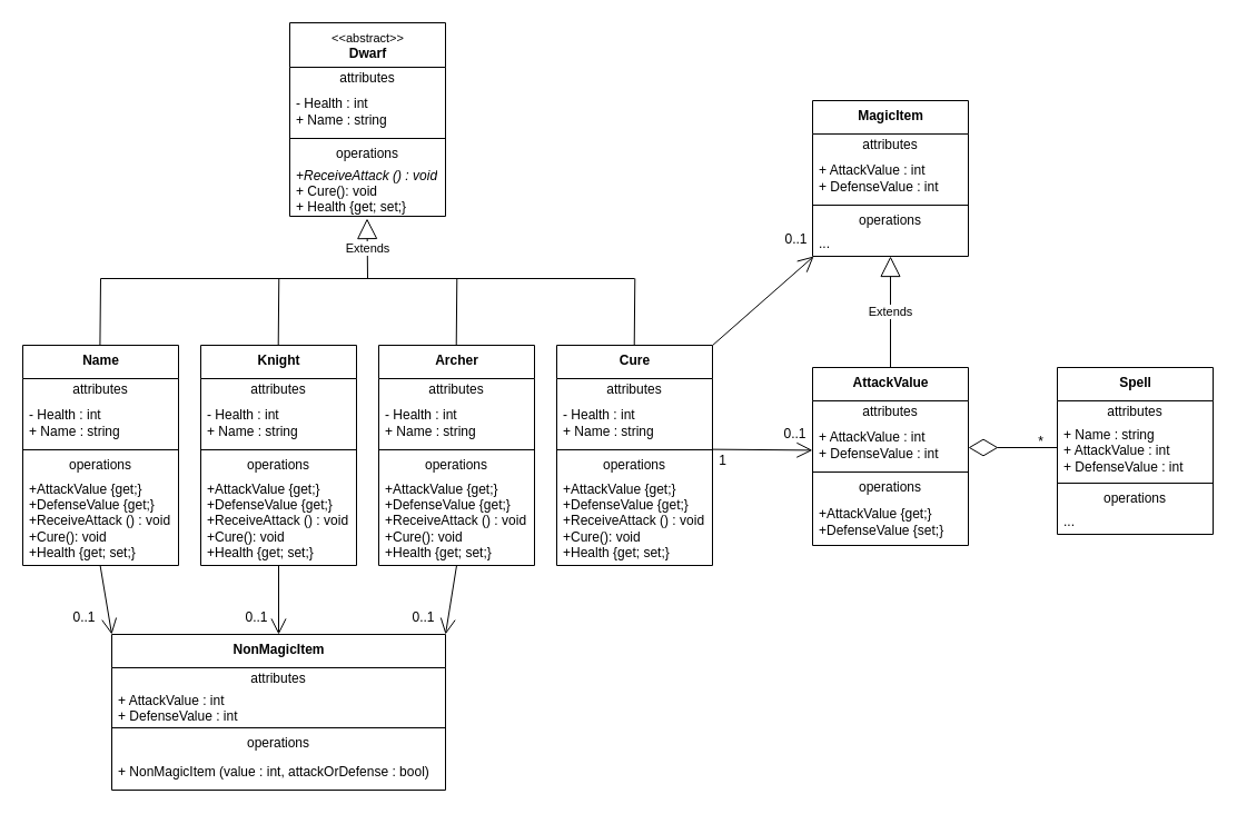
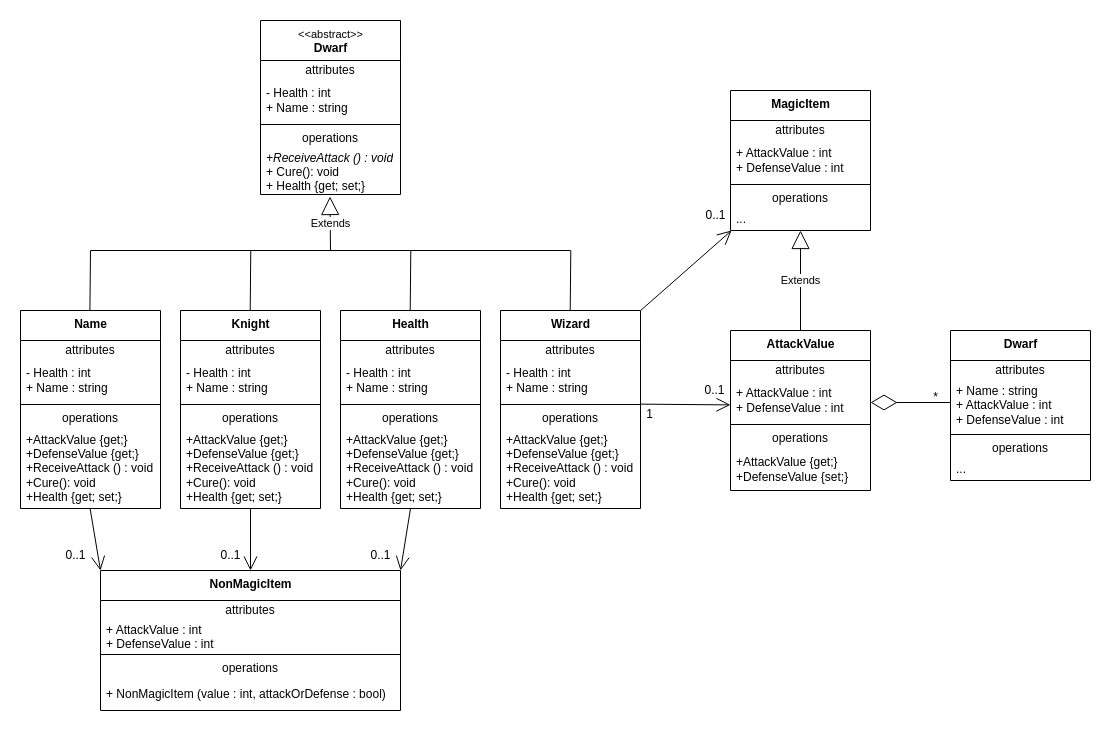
- <mxCell id="2" value="&lt;b&gt;Archer&lt;/b&gt;" style="swimlane;fontStyle=0;align=center;verticalAlign=top;childLayout=stackLayout;horizontal=1;startSize=30;horizontalStack=0;resizeParent=1;resizeParentMax=0;resizeLast=0;collapsible=0;marginBottom=0;html=1;" parent="1" vertex="1"><mxGeometry x="340" y="310" width="140" height="198" as="geometry" /></mxCell>
+ <mxCell id="2" value="&lt;b&gt;Health&lt;/b&gt;" style="swimlane;fontStyle=0;align=center;verticalAlign=top;childLayout=stackLayout;horizontal=1;startSize=30;horizontalStack=0;resizeParent=1;resizeParentMax=0;resizeLast=0;collapsible=0;marginBottom=0;html=1;" parent="1" vertex="1"><mxGeometry x="340" y="310" width="140" height="198" as="geometry" /></mxCell>
- <mxCell id="23" value="&lt;b&gt;Cure&lt;/b&gt;" style="swimlane;fontStyle=0;align=center;verticalAlign=top;childLayout=stackLayout;horizontal=1;startSize=30;horizontalStack=0;resizeParent=1;resizeParentMax=0;resizeLast=0;collapsible=0;marginBottom=0;html=1;" parent="1" vertex="1"><mxGeometry x="500" y="310" width="140" height="198" as="geometry" /></mxCell>
+ <mxCell id="23" value="&lt;b&gt;Wizard&lt;/b&gt;" style="swimlane;fontStyle=0;align=center;verticalAlign=top;childLayout=stackLayout;horizontal=1;startSize=30;horizontalStack=0;resizeParent=1;resizeParentMax=0;resizeLast=0;collapsible=0;marginBottom=0;html=1;" parent="1" vertex="1"><mxGeometry x="500" y="310" width="140" height="198" as="geometry" /></mxCell>
- <mxCell id="15" value="&lt;b&gt;Spell&lt;/b&gt;" style="swimlane;fontStyle=0;align=center;verticalAlign=top;childLayout=stackLayout;horizontal=1;startSize=30;horizontalStack=0;resizeParent=1;resizeParentMax=0;resizeLast=0;collapsible=0;marginBottom=0;html=1;" parent="1" vertex="1"><mxGeometry x="950" y="330" width="140" height="150" as="geometry" /></mxCell>
+ <mxCell id="15" value="&lt;b&gt;Dwarf&lt;/b&gt;" style="swimlane;fontStyle=0;align=center;verticalAlign=top;childLayout=stackLayout;horizontal=1;startSize=30;horizontalStack=0;resizeParent=1;resizeParentMax=0;resizeLast=0;collapsible=0;marginBottom=0;html=1;" parent="1" vertex="1"><mxGeometry x="950" y="330" width="140" height="150" as="geometry" /></mxCell>
